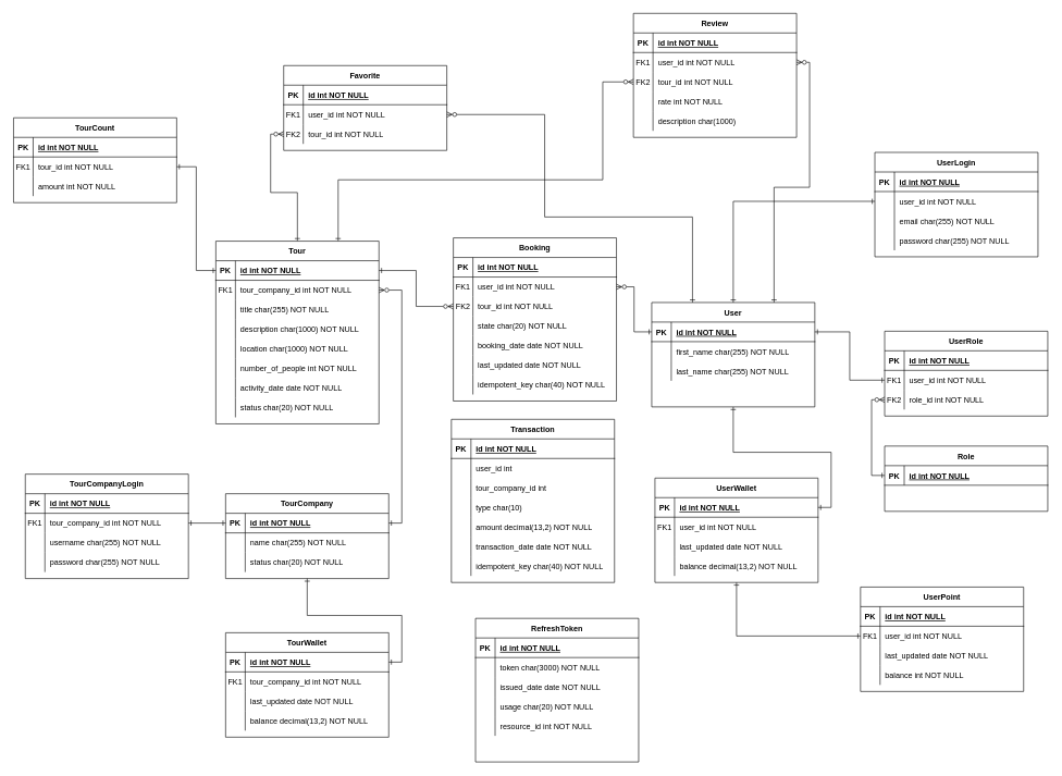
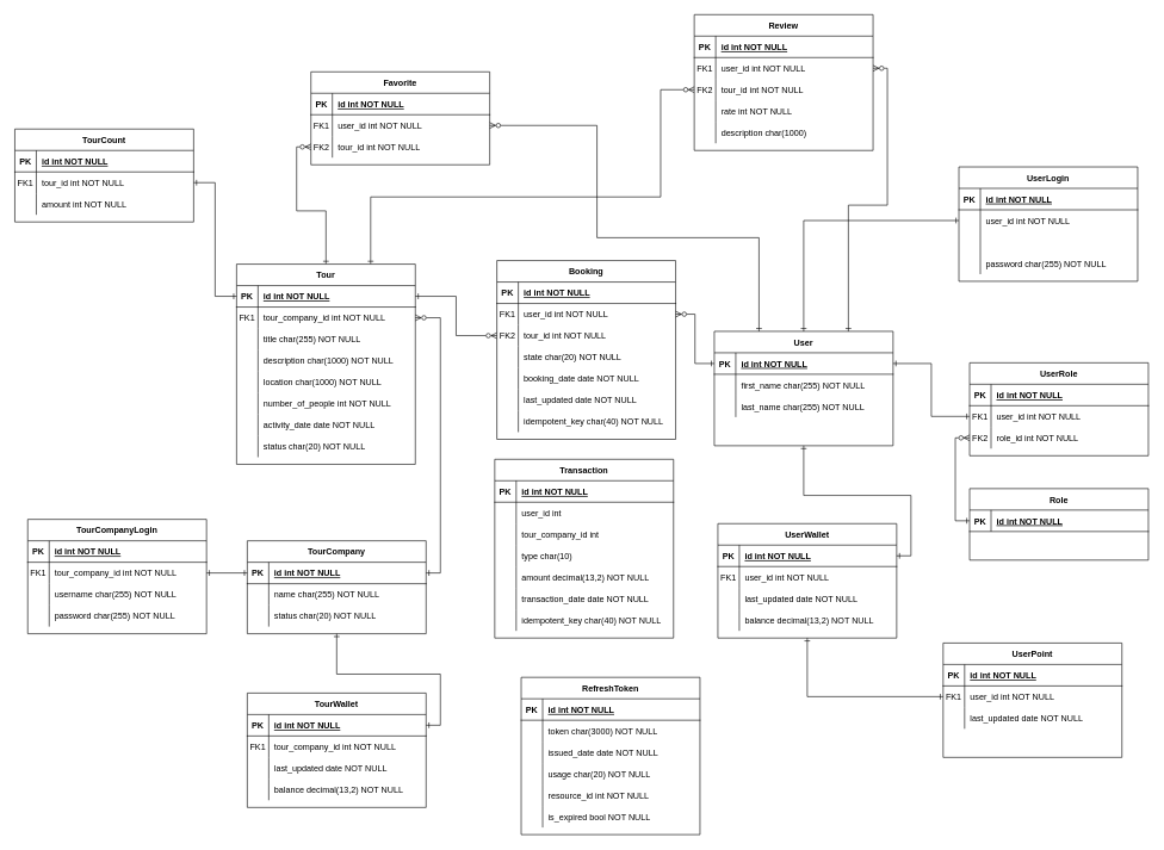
- <mxCell id="43" value="email char(255) NOT NULL" style="shape=partialRectangle;overflow=hidden;connectable=0;fillColor=none;top=0;left=0;bottom=0;right=0;align=left;spacingLeft=6;" parent="41" vertex="1"><mxGeometry x="30" width="220" height="30" as="geometry"><mxRectangle width="220" height="30" as="alternateBounds" /></mxGeometry></mxCell>
- <mxCell id="198" value="balance int NOT NULL" style="shape=partialRectangle;overflow=hidden;connectable=0;fillColor=none;top=0;left=0;bottom=0;right=0;align=left;spacingLeft=6;" parent="196" vertex="1"><mxGeometry x="30" width="220" height="30" as="geometry"><mxRectangle width="220" height="30" as="alternateBounds" /></mxGeometry></mxCell>
+ <mxCell id="243" value="is_expired bool NOT NULL" style="shape=partialRectangle;overflow=hidden;connectable=0;fillColor=none;top=0;left=0;bottom=0;right=0;align=left;spacingLeft=6;" parent="241" vertex="1"><mxGeometry x="30" width="220" height="30" as="geometry"><mxRectangle width="220" height="30" as="alternateBounds" /></mxGeometry></mxCell>
